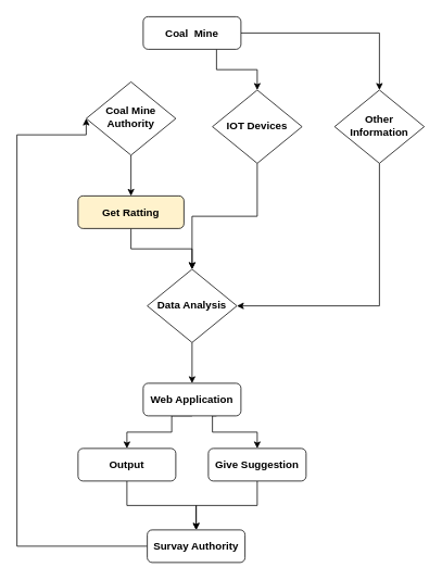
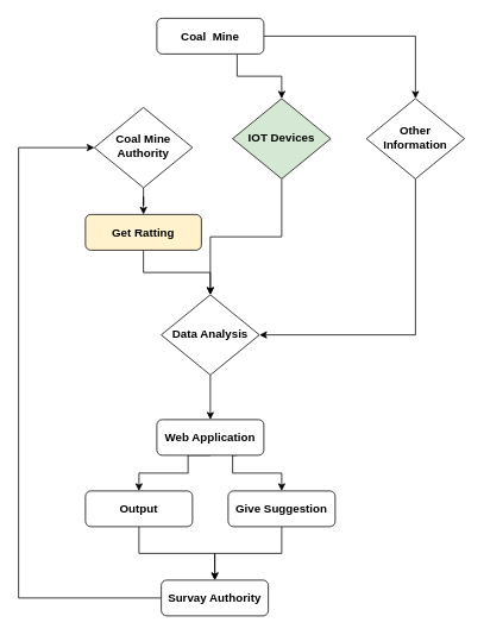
- <mxCell id="6" value="&lt;b&gt;&lt;font style=&quot;font-size: 13px;&quot;&gt;Coal Mine Authority&lt;/font&gt;&lt;/b&gt;" style="rhombus;whiteSpace=wrap;html=1;shadow=0;fontFamily=Helvetica;fontSize=12;align=center;strokeWidth=1;spacing=6;spacingTop=-4;" parent="1" vertex="1"><mxGeometry x="105" y="100" width="110" height="90" as="geometry" /></mxCell>
+ <mxCell id="6" value="&lt;b&gt;&lt;font style=&quot;font-size: 13px;&quot;&gt;Coal Mine Authority&lt;/font&gt;&lt;/b&gt;" style="rhombus;whiteSpace=wrap;html=1;shadow=0;fontFamily=Helvetica;fontSize=12;align=center;strokeWidth=1;spacing=6;spacingTop=-4;" parent="1" vertex="1"><mxGeometry x="105" y="120" width="110" height="90" as="geometry" /></mxCell>
- <mxCell id="16" value="&lt;span style=&quot;font-size: 13px;&quot;&gt;&lt;b&gt;IOT Devices&lt;/b&gt;&lt;/span&gt;" style="rhombus;whiteSpace=wrap;html=1;shadow=0;fontFamily=Helvetica;fontSize=12;align=center;strokeWidth=1;spacing=6;spacingTop=-4;" vertex="1" parent="1"><mxGeometry x="260" y="110" width="110" height="90" as="geometry" /></mxCell>
+ <mxCell id="16" value="&lt;span style=&quot;font-size: 13px;&quot;&gt;&lt;b&gt;IOT Devices&lt;/b&gt;&lt;/span&gt;" style="rhombus;whiteSpace=wrap;html=1;shadow=0;fontFamily=Helvetica;fontSize=12;align=center;strokeWidth=1;spacing=6;spacingTop=-4;fillColor=#d5e8d4;" vertex="1" parent="1"><mxGeometry x="260" y="110" width="110" height="90" as="geometry" /></mxCell>
